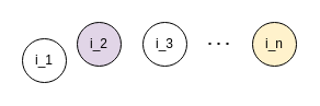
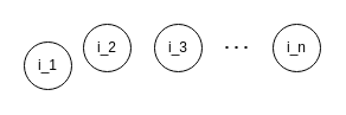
- <mxCell id="3" value="i_2" style="ellipse;whiteSpace=wrap;html=1;aspect=fixed;fillColor=#e1d5e7;" vertex="1" parent="1"><mxGeometry x="70" y="20" width="40" height="40" as="geometry" /></mxCell>
+ <mxCell id="3" value="i_2" style="ellipse;whiteSpace=wrap;html=1;aspect=fixed;" vertex="1" parent="1"><mxGeometry x="70" y="20" width="40" height="40" as="geometry" /></mxCell>
- <mxCell id="6" value="i_n" style="ellipse;whiteSpace=wrap;html=1;aspect=fixed;fillColor=#fff2cc;" vertex="1" parent="1"><mxGeometry x="230" y="20" width="40" height="40" as="geometry" /></mxCell>
+ <mxCell id="6" value="i_n" style="ellipse;whiteSpace=wrap;html=1;aspect=fixed;" vertex="1" parent="1"><mxGeometry x="230" y="20" width="40" height="40" as="geometry" /></mxCell>
